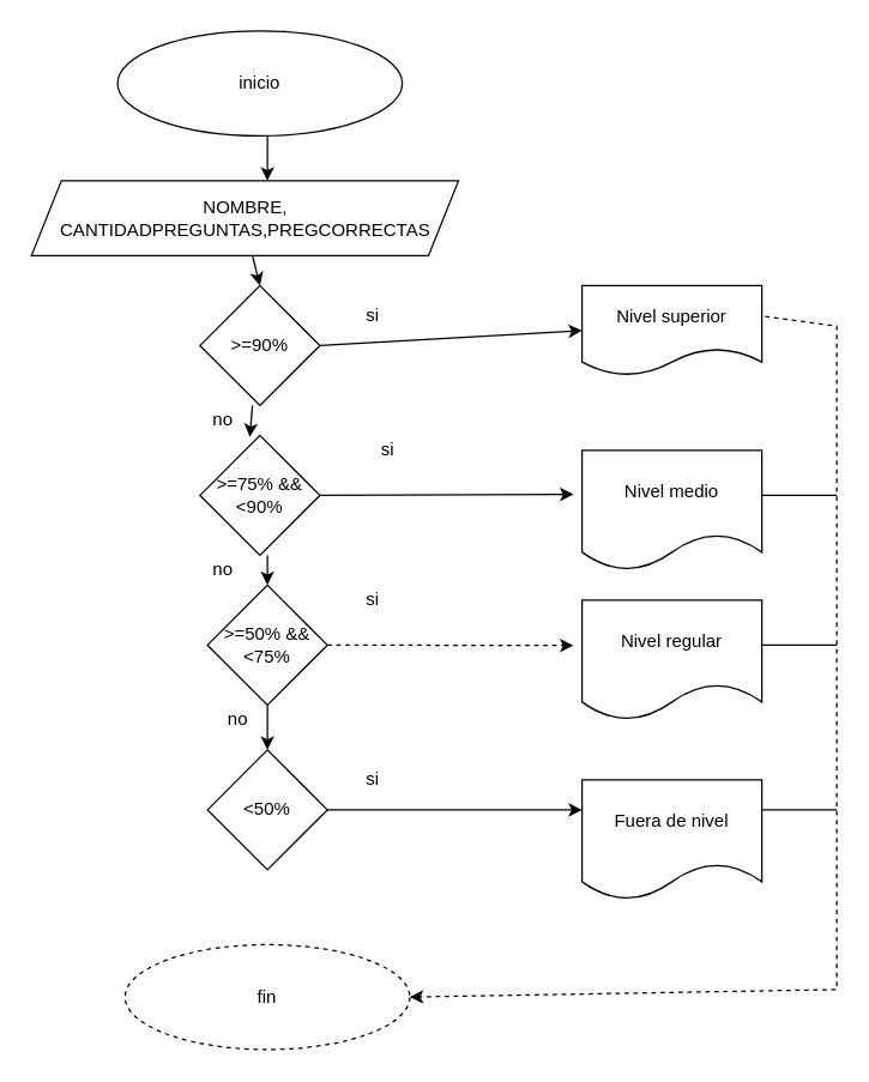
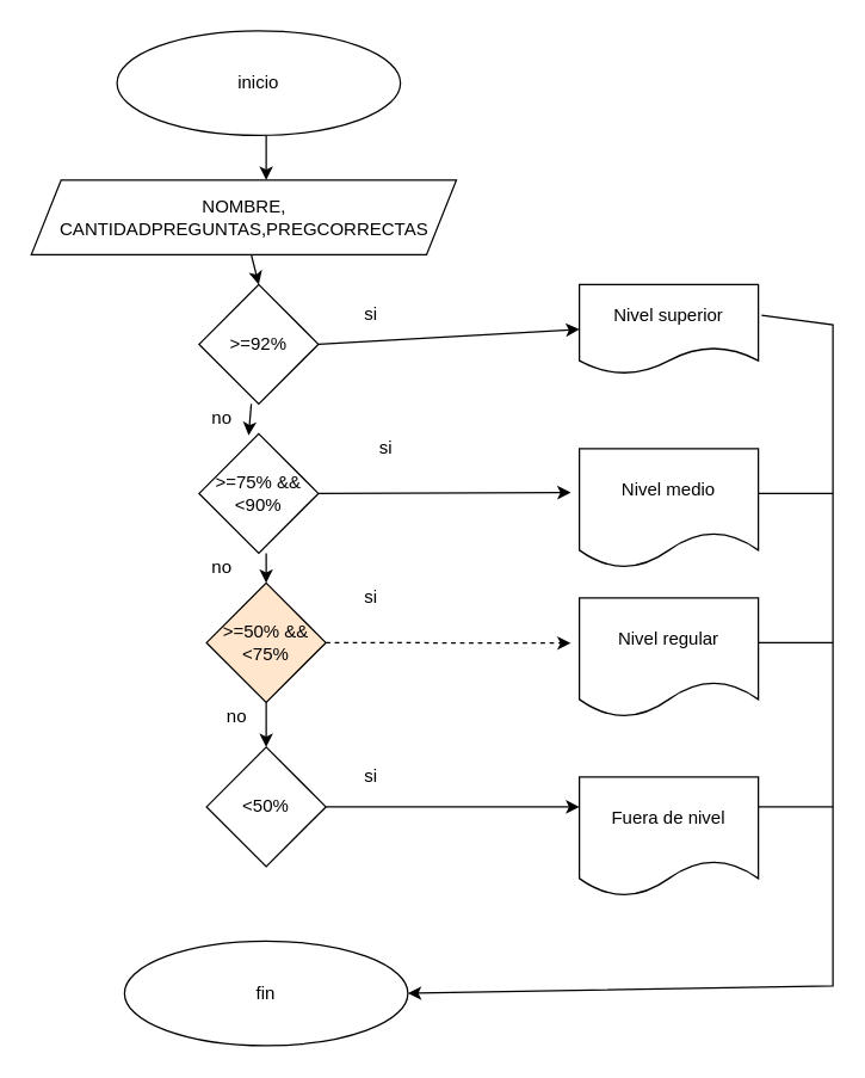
- <mxCell id="6" value="&amp;gt;=90%" style="rhombus;whiteSpace=wrap;html=1;" vertex="1" parent="1"><mxGeometry x="133" y="190" width="80" height="80" as="geometry" /></mxCell>
+ <mxCell id="6" value="&amp;gt;=92%" style="rhombus;whiteSpace=wrap;html=1;" vertex="1" parent="1"><mxGeometry x="133" y="190" width="80" height="80" as="geometry" /></mxCell>
- <mxCell id="8" value="&amp;gt;=50% &amp;amp;&amp;amp; &amp;lt;75%" style="rhombus;whiteSpace=wrap;html=1;" vertex="1" parent="1"><mxGeometry x="138" y="390" width="80" height="80" as="geometry" /></mxCell>
+ <mxCell id="8" value="&amp;gt;=50% &amp;amp;&amp;amp; &amp;lt;75%" style="rhombus;whiteSpace=wrap;html=1;fillColor=#ffe6cc;" vertex="1" parent="1"><mxGeometry x="138" y="390" width="80" height="80" as="geometry" /></mxCell>
- <mxCell id="18" value="" style="endArrow=classic;html=1;rounded=0;exitX=1.018;exitY=0.343;exitDx=0;exitDy=0;exitPerimeter=0;entryX=1;entryY=0.5;entryDx=0;entryDy=0;dashed=1;" edge="1" parent="1" source="10" target="3"><mxGeometry width="50" height="50" relative="1" as="geometry"><mxPoint x="28" y="380" as="sourcePoint" /><mxPoint x="48" y="380" as="targetPoint" /><Array as="points"><mxPoint x="558" y="217" /><mxPoint x="558" y="660" /></Array></mxGeometry></mxCell>
+ <mxCell id="18" value="" style="endArrow=classic;html=1;rounded=0;exitX=1.018;exitY=0.343;exitDx=0;exitDy=0;exitPerimeter=0;entryX=1;entryY=0.5;entryDx=0;entryDy=0;" edge="1" parent="1" source="10" target="3"><mxGeometry width="50" height="50" relative="1" as="geometry"><mxPoint x="28" y="380" as="sourcePoint" /><mxPoint x="48" y="380" as="targetPoint" /><Array as="points"><mxPoint x="558" y="217" /><mxPoint x="558" y="660" /></Array></mxGeometry></mxCell>
- <mxCell id="3" value="fin" style="ellipse;whiteSpace=wrap;html=1;dashed=1;" vertex="1" parent="1"><mxGeometry x="83" y="630" width="190" height="70" as="geometry" /></mxCell>
+ <mxCell id="3" value="fin" style="ellipse;whiteSpace=wrap;html=1;" vertex="1" parent="1"><mxGeometry x="83" y="630" width="190" height="70" as="geometry" /></mxCell>
